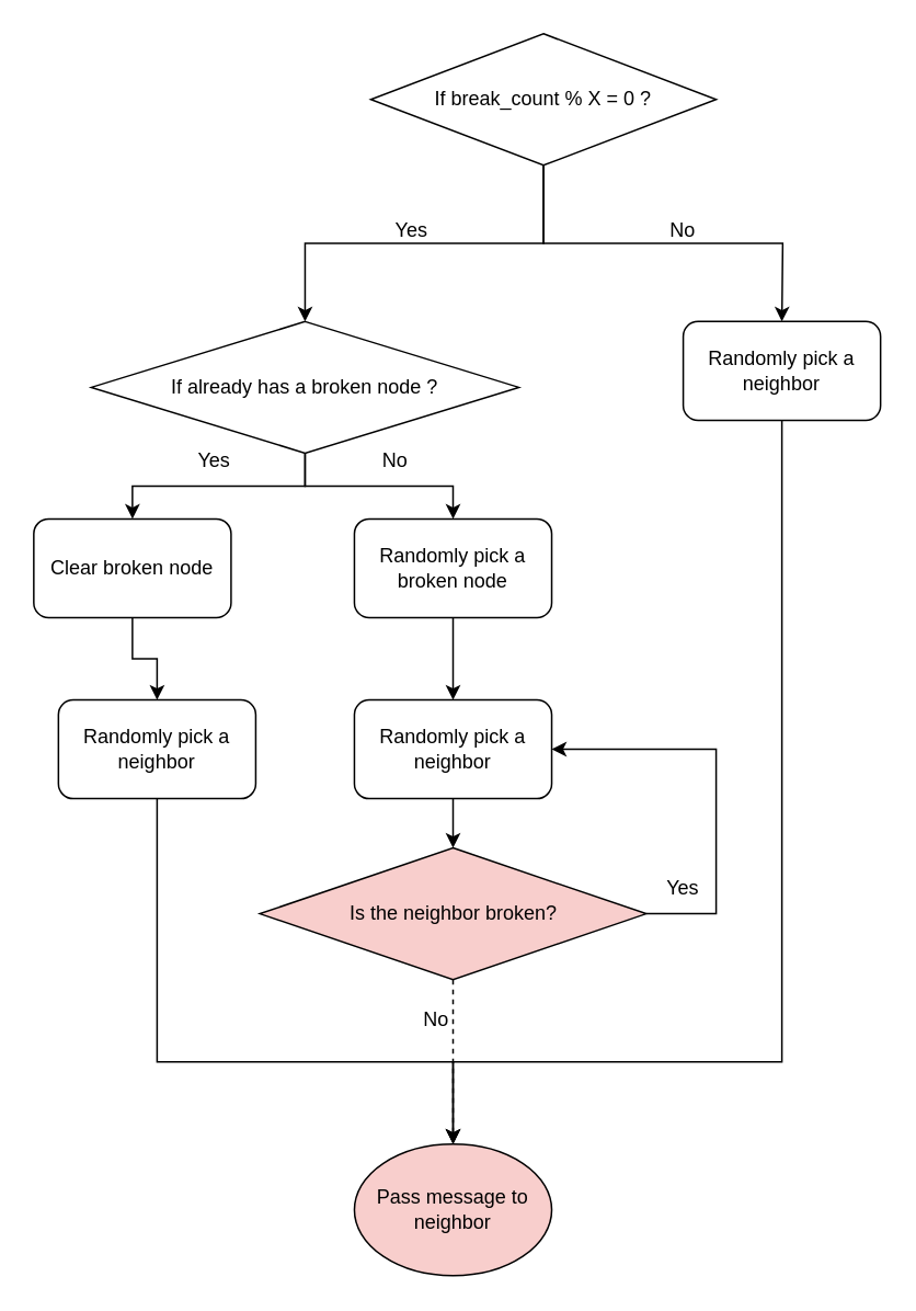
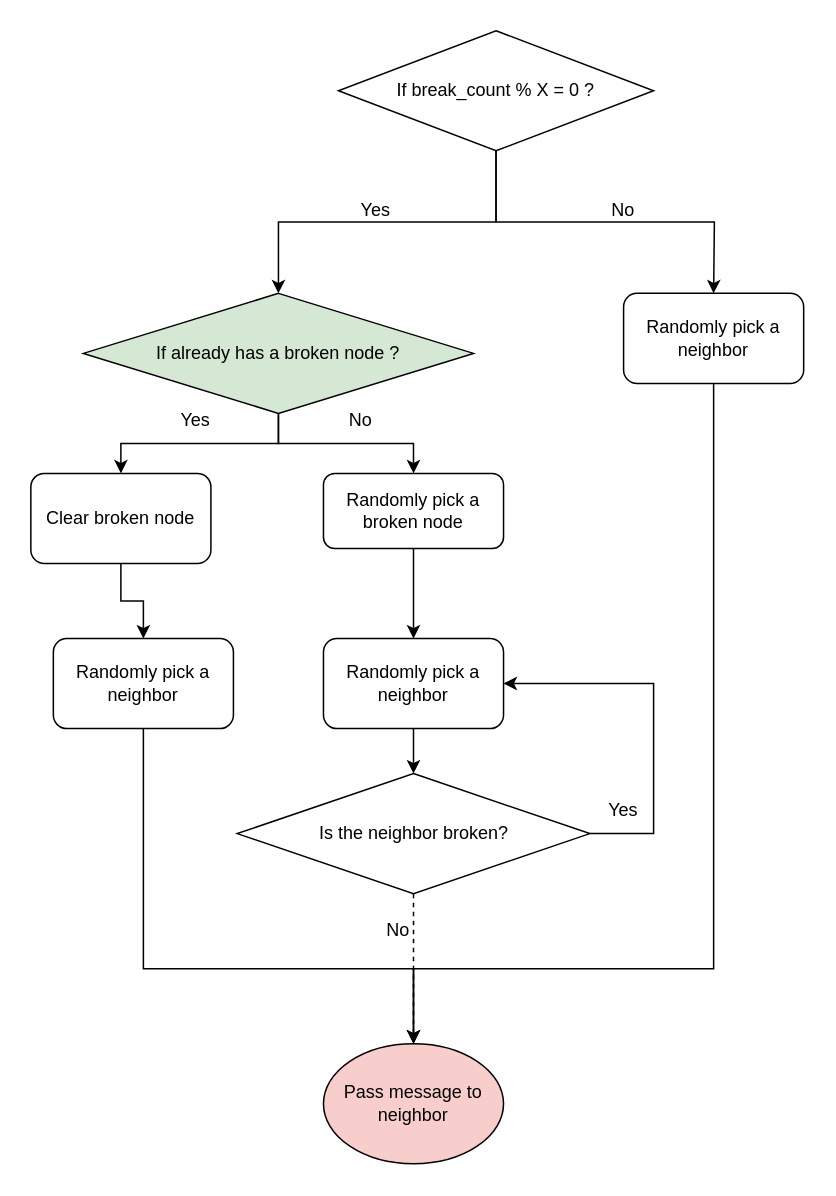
- <mxCell id="7" value="If already has a broken node ?" style="rhombus;whiteSpace=wrap;html=1;" parent="1" vertex="1"><mxGeometry x="55" y="195" width="260" height="80" as="geometry" /></mxCell>
+ <mxCell id="7" value="If already has a broken node ?" style="rhombus;whiteSpace=wrap;html=1;fillColor=#d5e8d4;" parent="1" vertex="1"><mxGeometry x="55" y="195" width="260" height="80" as="geometry" /></mxCell>
- <mxCell id="14" value="Randomly pick a broken node" style="rounded=1;whiteSpace=wrap;html=1;" parent="1" vertex="1"><mxGeometry x="215" y="315" width="120" height="60" as="geometry" /></mxCell>
+ <mxCell id="14" value="Randomly pick a broken node" style="rounded=1;whiteSpace=wrap;html=1;" parent="1" vertex="1"><mxGeometry x="215" y="315" width="120" height="50" as="geometry" /></mxCell>
- <mxCell id="25" value="Is the neighbor broken?" style="rhombus;whiteSpace=wrap;html=1;fillColor=#f8cecc;" parent="1" vertex="1"><mxGeometry x="157.5" y="515" width="235" height="80" as="geometry" /></mxCell>
+ <mxCell id="25" value="Is the neighbor broken?" style="rhombus;whiteSpace=wrap;html=1;" parent="1" vertex="1"><mxGeometry x="157.5" y="515" width="235" height="80" as="geometry" /></mxCell>
